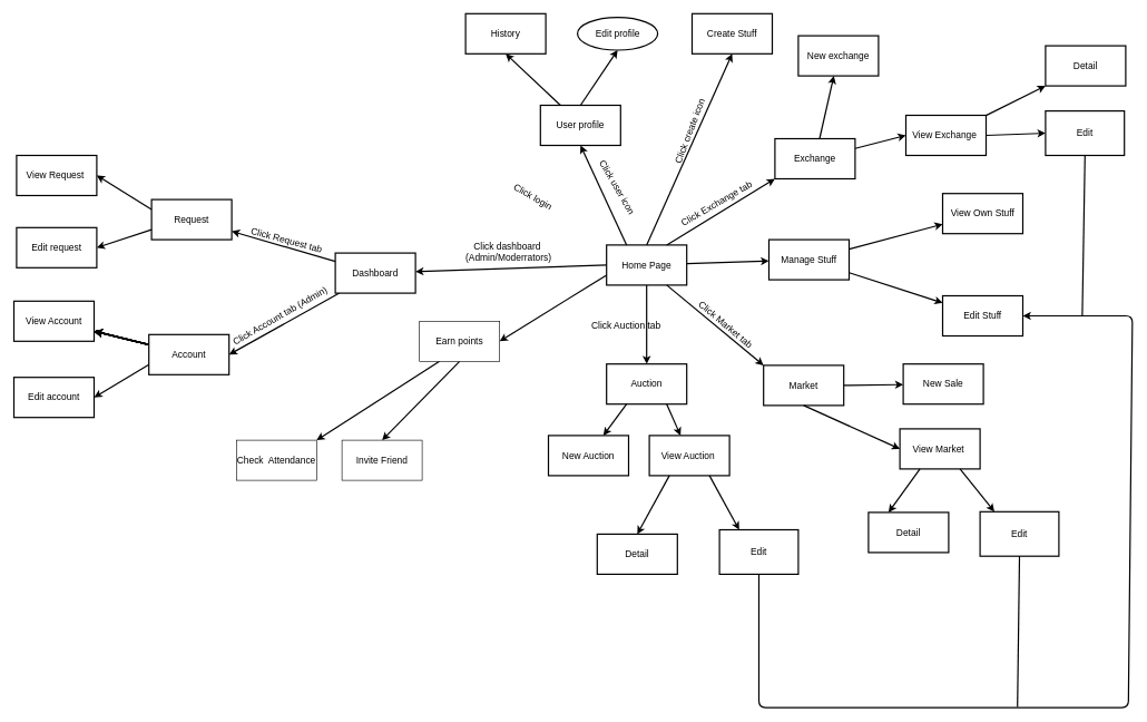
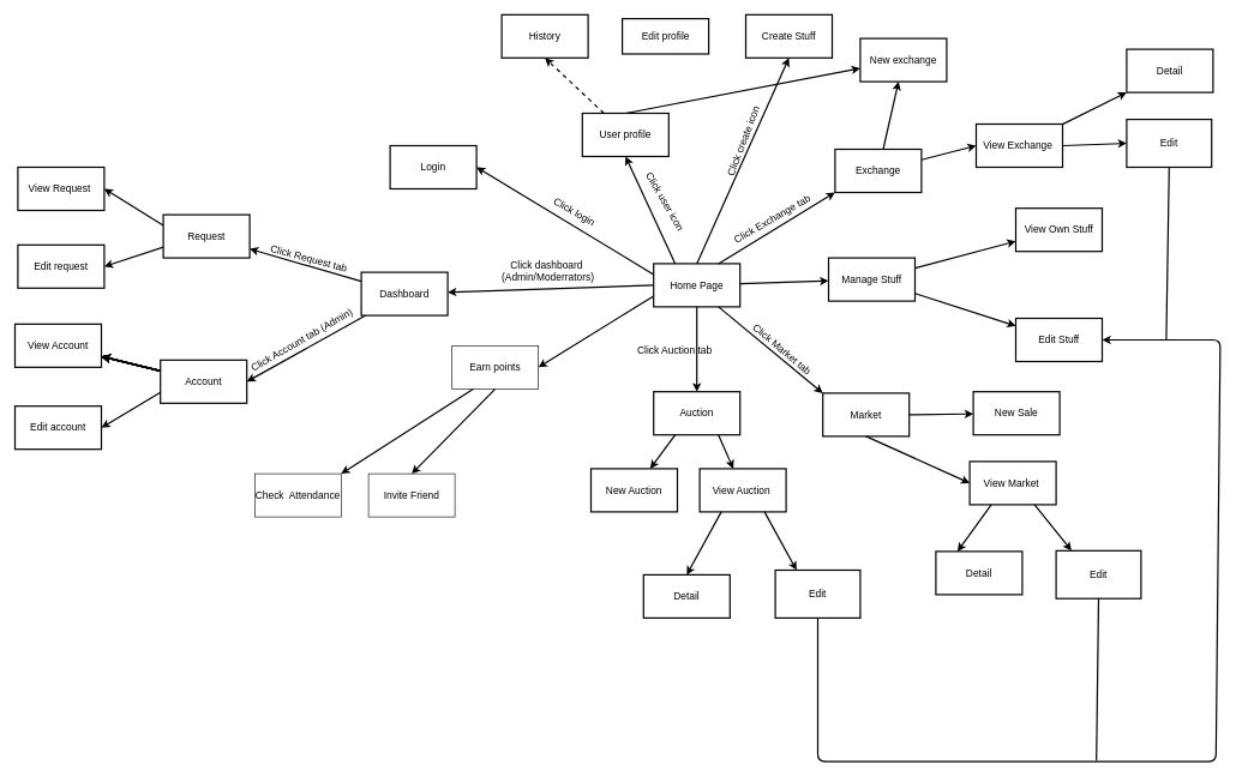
- <mxCell id="12" value="Edit profile" style="ellipse;whiteSpace=wrap;html=1;shadow=0;strokeWidth=2;strokeColor=#000000;fontSize=14;" parent="1" vertex="1"><mxGeometry x="863.5" y="25.5" width="120" height="49" as="geometry" /></mxCell>
+ <mxCell id="12" value="Edit profile" style="rounded=0;whiteSpace=wrap;html=1;shadow=0;strokeWidth=2;strokeColor=#000000;fontSize=14;" parent="1" vertex="1"><mxGeometry x="863.5" y="25.5" width="120" height="49" as="geometry" /></mxCell>
- <mxCell id="9" style="edgeStyle=none;html=1;exitX=0.25;exitY=0;exitDx=0;exitDy=0;entryX=0.5;entryY=1;entryDx=0;entryDy=0;strokeWidth=2;strokeColor=#000000;fontSize=14;" parent="1" source="10" target="88" edge="1"><mxGeometry relative="1" as="geometry" /></mxCell>
+ <mxCell id="9" style="edgeStyle=none;html=1;exitX=0.25;exitY=0;exitDx=0;exitDy=0;entryX=0.5;entryY=1;entryDx=0;entryDy=0;strokeWidth=2;strokeColor=#000000;fontSize=14;dashed=1;" parent="1" source="10" target="88" edge="1"><mxGeometry relative="1" as="geometry" /></mxCell>
- <mxCell id="11" value="" style="endArrow=classic;html=1;exitX=0.5;exitY=0;exitDx=0;exitDy=0;shadow=0;strokeWidth=2;strokeColor=#000000;entryX=0.5;entryY=1;entryDx=0;entryDy=0;fontSize=14;" parent="1" source="10" target="12" edge="1"><mxGeometry width="50" height="50" relative="1" as="geometry"><mxPoint x="648" y="403" as="sourcePoint" /><mxPoint x="598" y="343" as="targetPoint" /></mxGeometry></mxCell>
+ <mxCell id="11" value="" style="endArrow=classic;html=1;exitX=0.5;exitY=0;exitDx=0;exitDy=0;shadow=0;strokeWidth=2;strokeColor=#000000;fontSize=14;" parent="1" source="10" target="25" edge="1"><mxGeometry width="50" height="50" relative="1" as="geometry"><mxPoint x="648" y="403" as="sourcePoint" /><mxPoint x="598" y="343" as="targetPoint" /></mxGeometry></mxCell>
+ <mxCell id="7" value="Login" style="rounded=0;whiteSpace=wrap;html=1;shadow=0;strokeWidth=2;strokeColor=#000000;fontSize=14;" parent="1" vertex="1"><mxGeometry x="541" y="202" width="120" height="60" as="geometry" /></mxCell>
+ <mxCell id="6" value="" style="endArrow=classic;html=1;exitX=0;exitY=0.25;exitDx=0;exitDy=0;entryX=1;entryY=0.5;entryDx=0;entryDy=0;shadow=0;strokeWidth=2;strokeColor=#000000;fontSize=14;" parent="1" source="5" target="7" edge="1"><mxGeometry width="50" height="50" relative="1" as="geometry"><mxPoint x="788" y="393" as="sourcePoint" /><mxPoint x="798" y="393" as="targetPoint" /><Array as="points" /></mxGeometry></mxCell>
